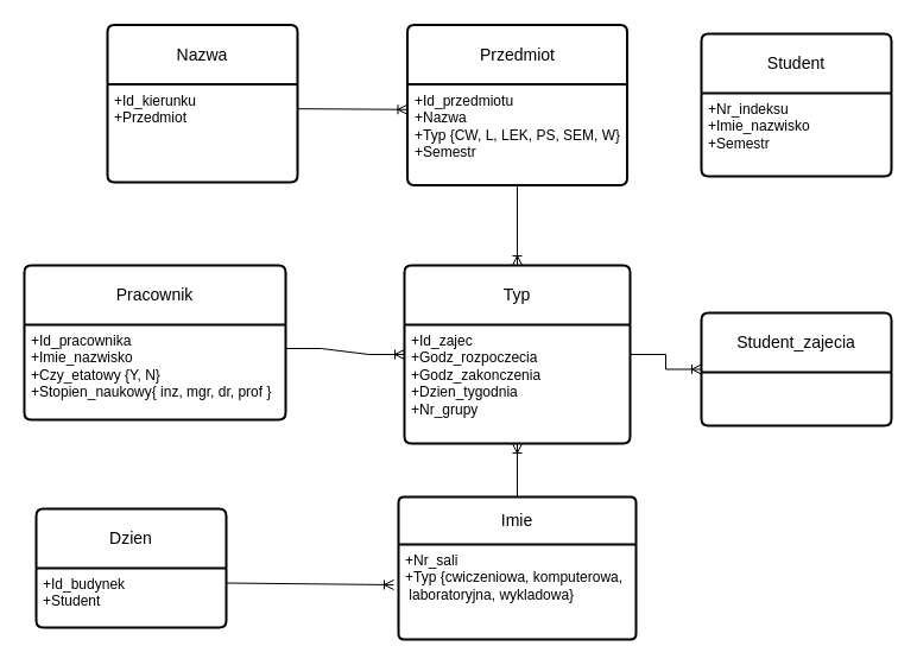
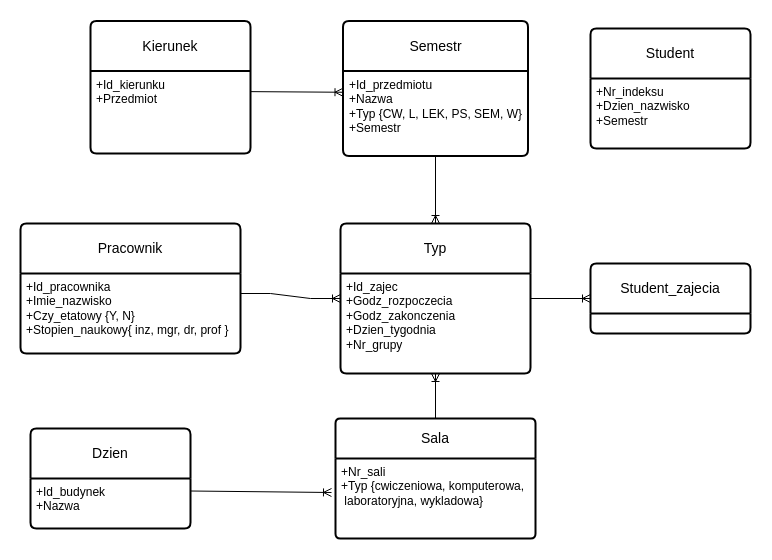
- <mxCell id="16" value="Nazwa" style="swimlane;childLayout=stackLayout;horizontal=1;startSize=50;horizontalStack=0;rounded=1;fontSize=14;fontStyle=0;strokeWidth=2;resizeParent=0;resizeLast=1;shadow=0;dashed=0;align=center;arcSize=4;whiteSpace=wrap;html=1;" parent="1" vertex="1"><mxGeometry x="90" y="20.5" width="160" height="132.5" as="geometry" /></mxCell>
+ <mxCell id="16" value="Kierunek" style="swimlane;childLayout=stackLayout;horizontal=1;startSize=50;horizontalStack=0;rounded=1;fontSize=14;fontStyle=0;strokeWidth=2;resizeParent=0;resizeLast=1;shadow=0;dashed=0;align=center;arcSize=4;whiteSpace=wrap;html=1;" parent="1" vertex="1"><mxGeometry x="90" y="20.5" width="160" height="132.5" as="geometry" /></mxCell>
- <mxCell id="18" value="Przedmiot" style="swimlane;childLayout=stackLayout;horizontal=1;startSize=50;horizontalStack=0;rounded=1;fontSize=14;fontStyle=0;strokeWidth=2;resizeParent=0;resizeLast=1;shadow=0;dashed=0;align=center;arcSize=4;whiteSpace=wrap;html=1;" parent="1" vertex="1"><mxGeometry x="342.5" y="20.5" width="185" height="135" as="geometry" /></mxCell>
+ <mxCell id="18" value="Semestr" style="swimlane;childLayout=stackLayout;horizontal=1;startSize=50;horizontalStack=0;rounded=1;fontSize=14;fontStyle=0;strokeWidth=2;resizeParent=0;resizeLast=1;shadow=0;dashed=0;align=center;arcSize=4;whiteSpace=wrap;html=1;" parent="1" vertex="1"><mxGeometry x="342.5" y="20.5" width="185" height="135" as="geometry" /></mxCell>
- <mxCell id="10" value="+Nr_indeksu&lt;br&gt;+Imie_nazwisko&lt;br&gt;+Semestr" style="align=left;strokeColor=none;fillColor=none;spacingLeft=4;fontSize=12;verticalAlign=top;resizable=0;rotatable=0;part=1;html=1;" parent="9" vertex="1"><mxGeometry y="50" width="160" height="70" as="geometry" /></mxCell>
+ <mxCell id="10" value="+Nr_indeksu&lt;br&gt;+Dzien_nazwisko&lt;br&gt;+Semestr" style="align=left;strokeColor=none;fillColor=none;spacingLeft=4;fontSize=12;verticalAlign=top;resizable=0;rotatable=0;part=1;html=1;" parent="9" vertex="1"><mxGeometry y="50" width="160" height="70" as="geometry" /></mxCell>
- <mxCell id="6" value="Student_zajecia" style="swimlane;childLayout=stackLayout;horizontal=1;startSize=50;horizontalStack=0;rounded=1;fontSize=14;fontStyle=0;strokeWidth=2;resizeParent=0;resizeLast=1;shadow=0;dashed=0;align=center;arcSize=4;whiteSpace=wrap;html=1;" parent="1" vertex="1"><mxGeometry x="590" y="263" width="160" height="95" as="geometry" /></mxCell>
+ <mxCell id="6" value="Student_zajecia" style="swimlane;childLayout=stackLayout;horizontal=1;startSize=50;horizontalStack=0;rounded=1;fontSize=14;fontStyle=0;strokeWidth=2;resizeParent=0;resizeLast=1;shadow=0;dashed=0;align=center;arcSize=4;whiteSpace=wrap;html=1;" parent="1" vertex="1"><mxGeometry x="590" y="263" width="160" height="70" as="geometry" /></mxCell>
- <mxCell id="7" value="Imie" style="swimlane;childLayout=stackLayout;horizontal=1;startSize=40;horizontalStack=0;rounded=1;fontSize=14;fontStyle=0;strokeWidth=2;resizeParent=0;resizeLast=1;shadow=0;dashed=0;align=center;arcSize=4;whiteSpace=wrap;html=1;" parent="1" vertex="1"><mxGeometry x="335" y="418" width="200" height="120" as="geometry" /></mxCell>
+ <mxCell id="7" value="Sala" style="swimlane;childLayout=stackLayout;horizontal=1;startSize=40;horizontalStack=0;rounded=1;fontSize=14;fontStyle=0;strokeWidth=2;resizeParent=0;resizeLast=1;shadow=0;dashed=0;align=center;arcSize=4;whiteSpace=wrap;html=1;" parent="1" vertex="1"><mxGeometry x="335" y="418" width="200" height="120" as="geometry" /></mxCell>
- <mxCell id="12" value="+Id_budynek&lt;br&gt;+Student" style="align=left;strokeColor=none;fillColor=none;spacingLeft=4;fontSize=12;verticalAlign=top;resizable=0;rotatable=0;part=1;html=1;" parent="11" vertex="1"><mxGeometry y="50" width="160" height="50" as="geometry" /></mxCell>
+ <mxCell id="12" value="+Id_budynek&lt;br&gt;+Nazwa" style="align=left;strokeColor=none;fillColor=none;spacingLeft=4;fontSize=12;verticalAlign=top;resizable=0;rotatable=0;part=1;html=1;" parent="11" vertex="1"><mxGeometry y="50" width="160" height="50" as="geometry" /></mxCell>
